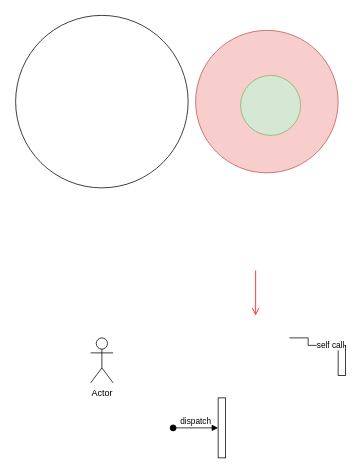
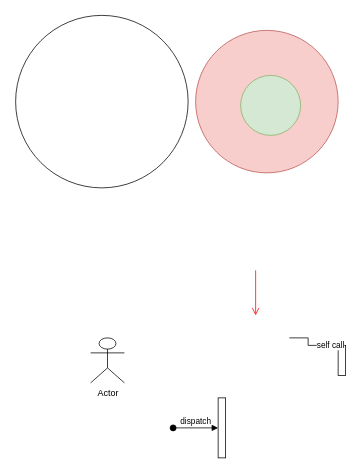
- <mxCell id="2" value="Actor" style="shape=umlActor;verticalLabelPosition=bottom;verticalAlign=top;html=1;" parent="1" vertex="1"><mxGeometry x="120" y="450" width="30" height="60" as="geometry" /></mxCell>
+ <mxCell id="2" value="Actor" style="shape=umlActor;verticalLabelPosition=bottom;verticalAlign=top;html=1;" parent="1" vertex="1"><mxGeometry x="120" y="450" width="45" height="60" as="geometry" /></mxCell>
